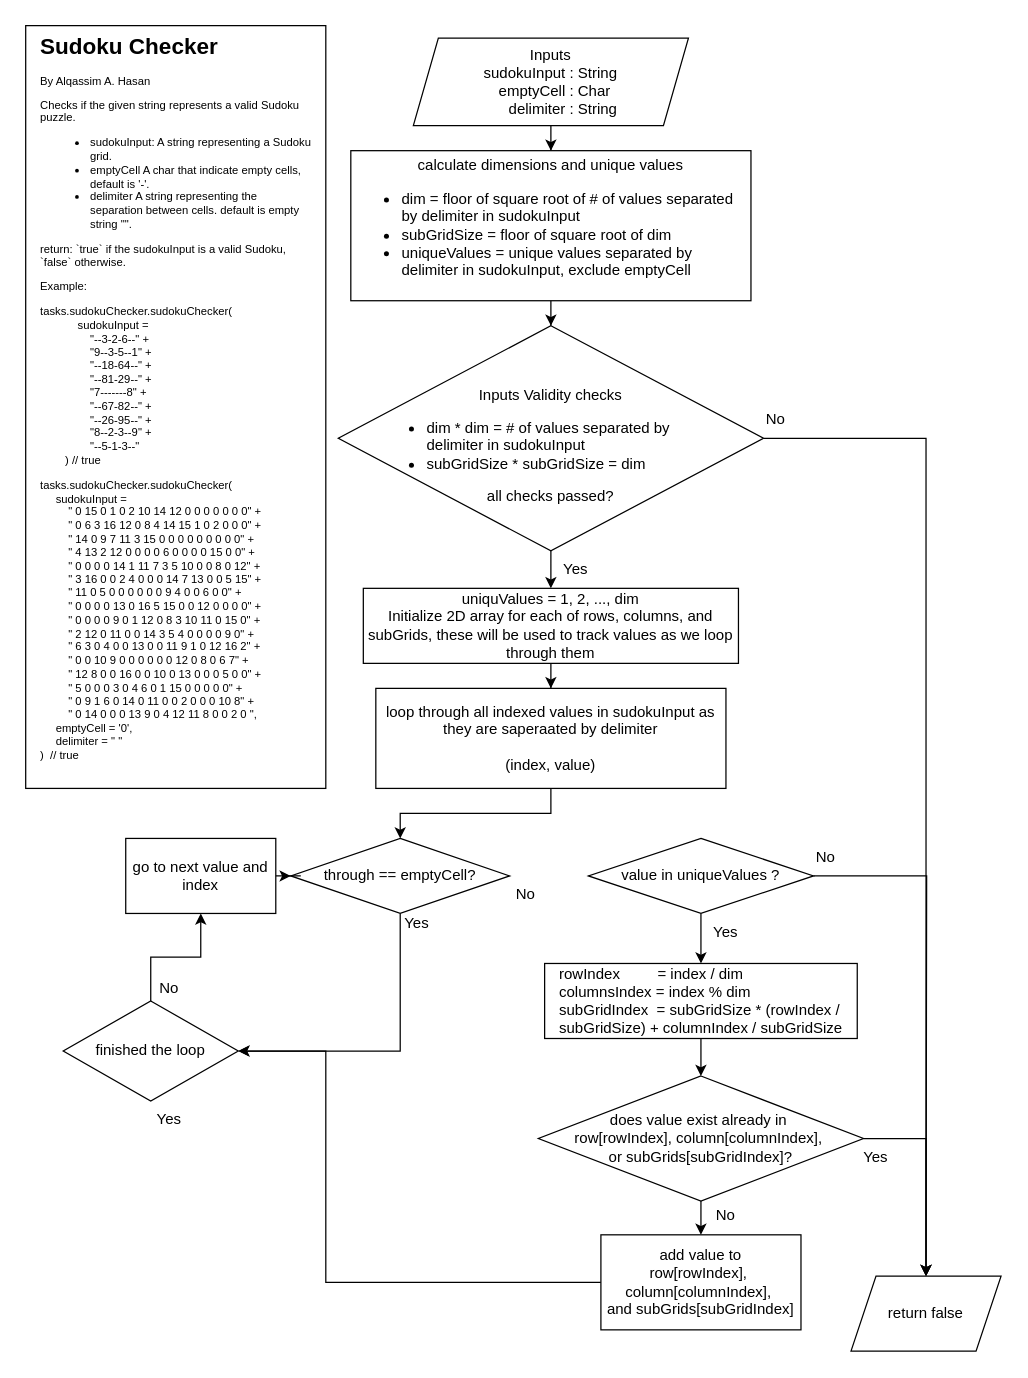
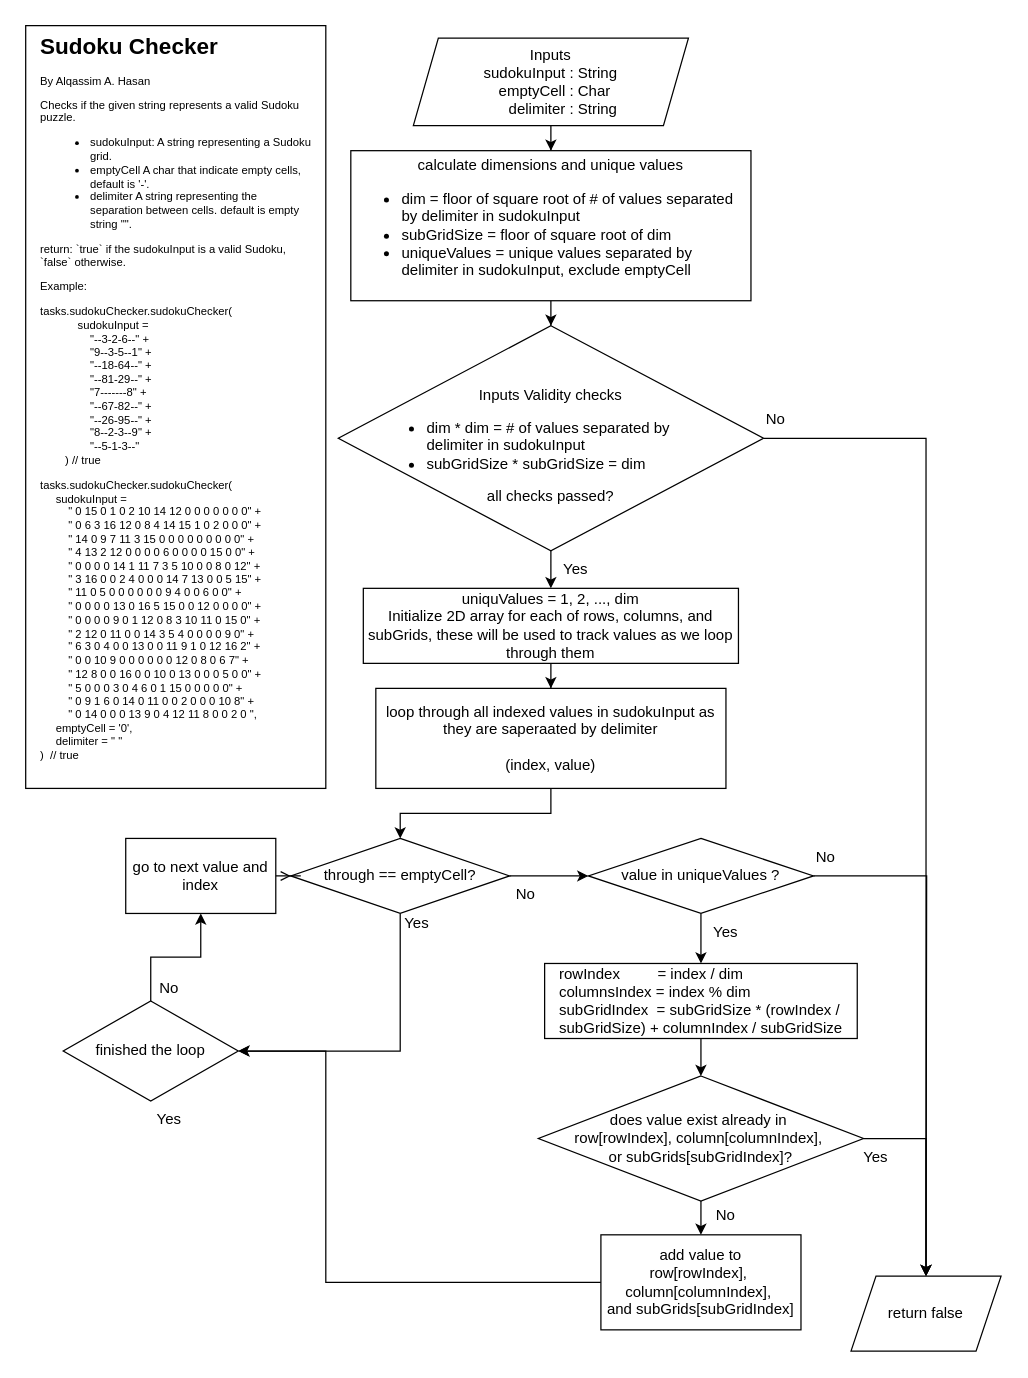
- <mxCell id="30" style="edgeStyle=orthogonalEdgeStyle;rounded=0;orthogonalLoop=1;jettySize=auto;html=1;entryX=0;entryY=0.5;entryDx=0;entryDy=0;" parent="1" source="31" target="21" edge="1"><mxGeometry relative="1" as="geometry" /></mxCell>
+ <mxCell id="30" style="edgeStyle=orthogonalEdgeStyle;rounded=0;orthogonalLoop=1;jettySize=auto;html=1;entryX=0;entryY=0.5;entryDx=0;entryDy=0;endArrow=open;" parent="1" source="31" target="21" edge="1"><mxGeometry relative="1" as="geometry" /></mxCell>
+ <mxCell id="20" style="edgeStyle=orthogonalEdgeStyle;rounded=0;orthogonalLoop=1;jettySize=auto;html=1;entryX=0;entryY=0.5;entryDx=0;entryDy=0;" parent="1" source="21" target="24" edge="1"><mxGeometry relative="1" as="geometry" /></mxCell>
